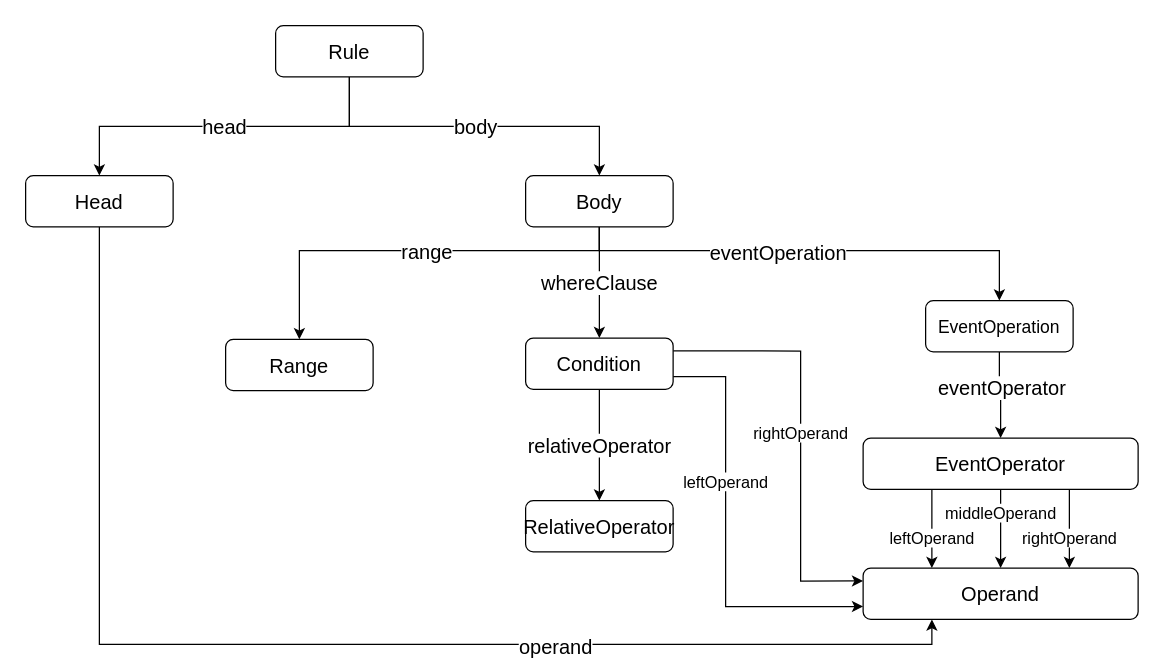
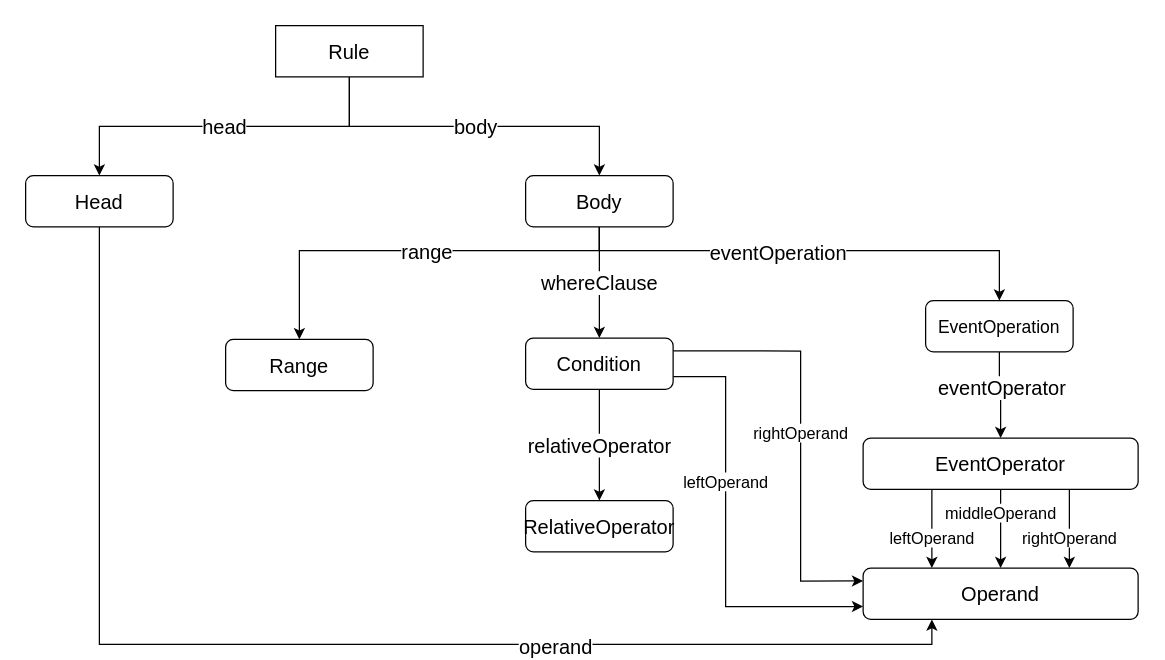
- <mxCell id="4" value="Rule" style="rounded=1;whiteSpace=wrap;html=1;fontSize=16;" parent="1" vertex="1"><mxGeometry x="220" y="20" width="118" height="41" as="geometry" /></mxCell>
+ <mxCell id="4" value="Rule" style="whiteSpace=wrap;html=1;fontSize=16;rounded=0;" parent="1" vertex="1"><mxGeometry x="220" y="20" width="118" height="41" as="geometry" /></mxCell>
